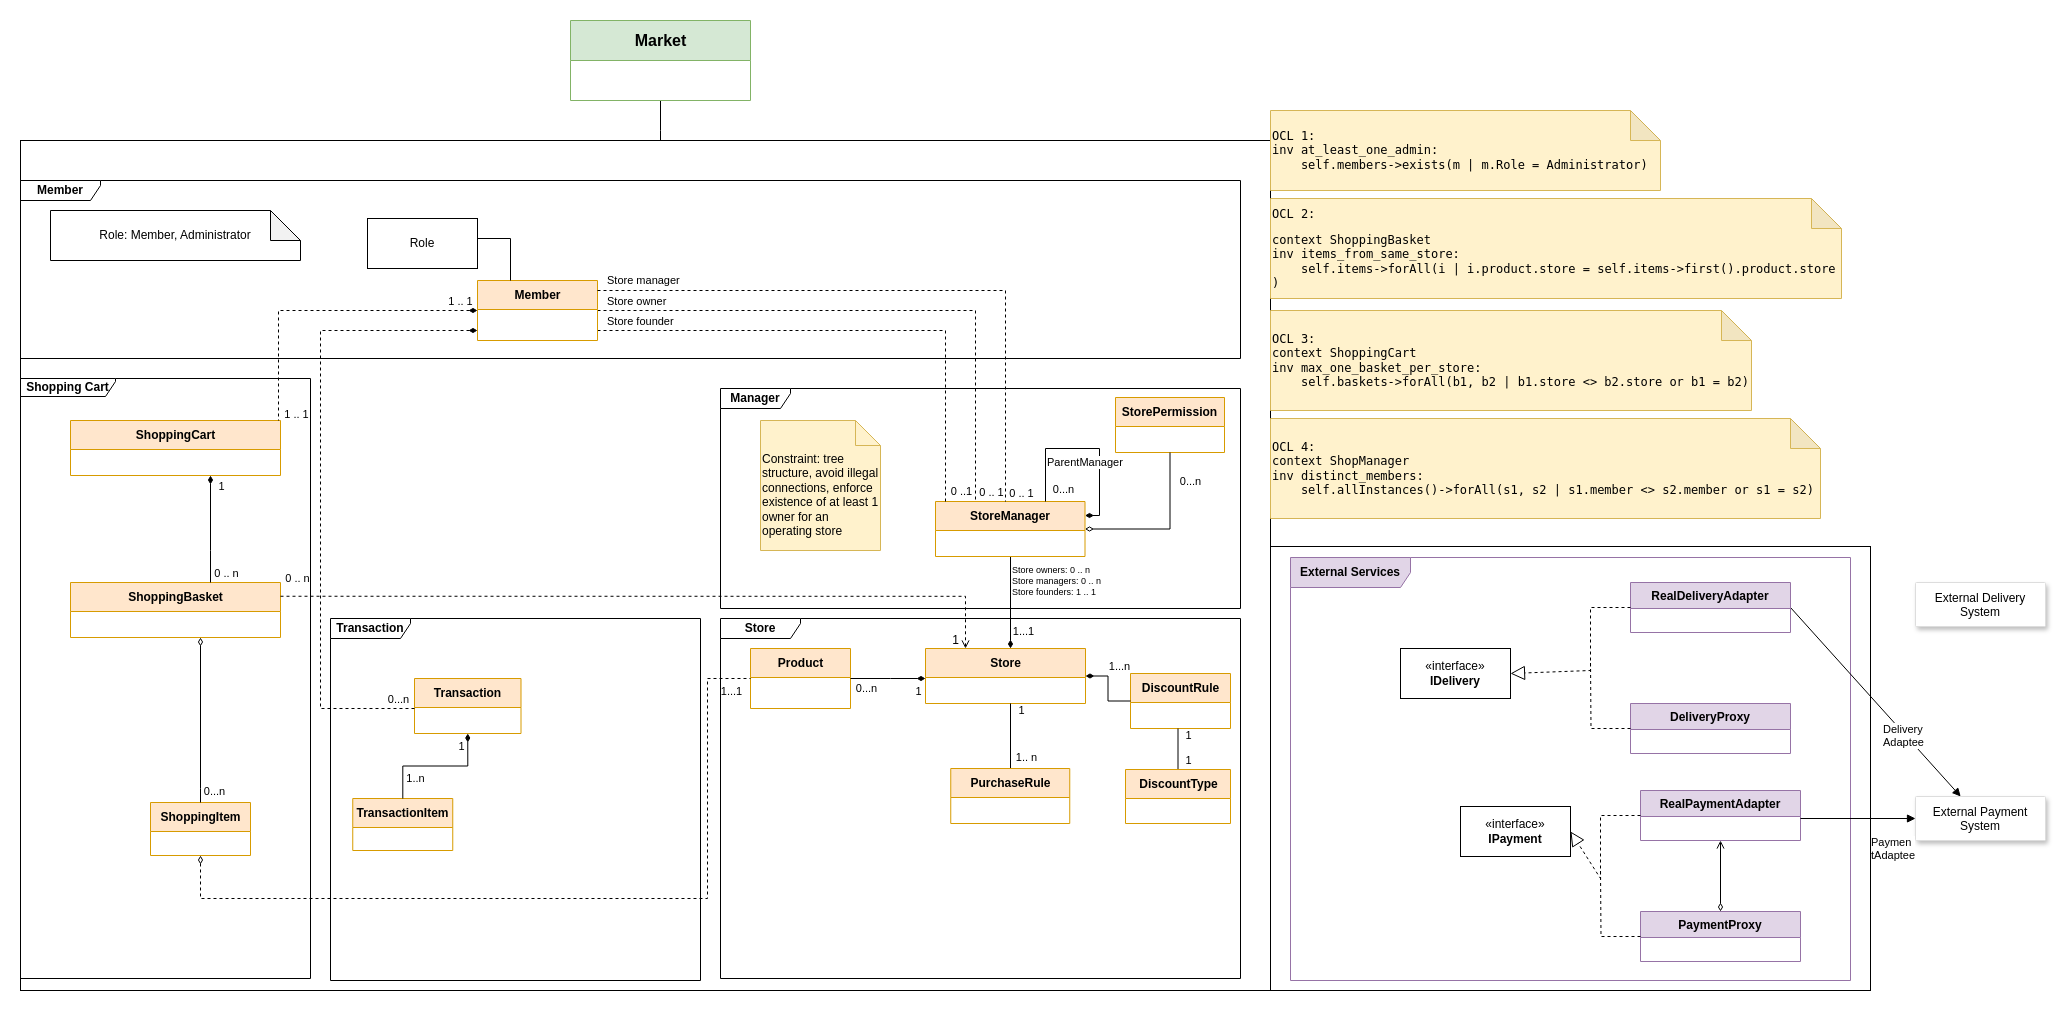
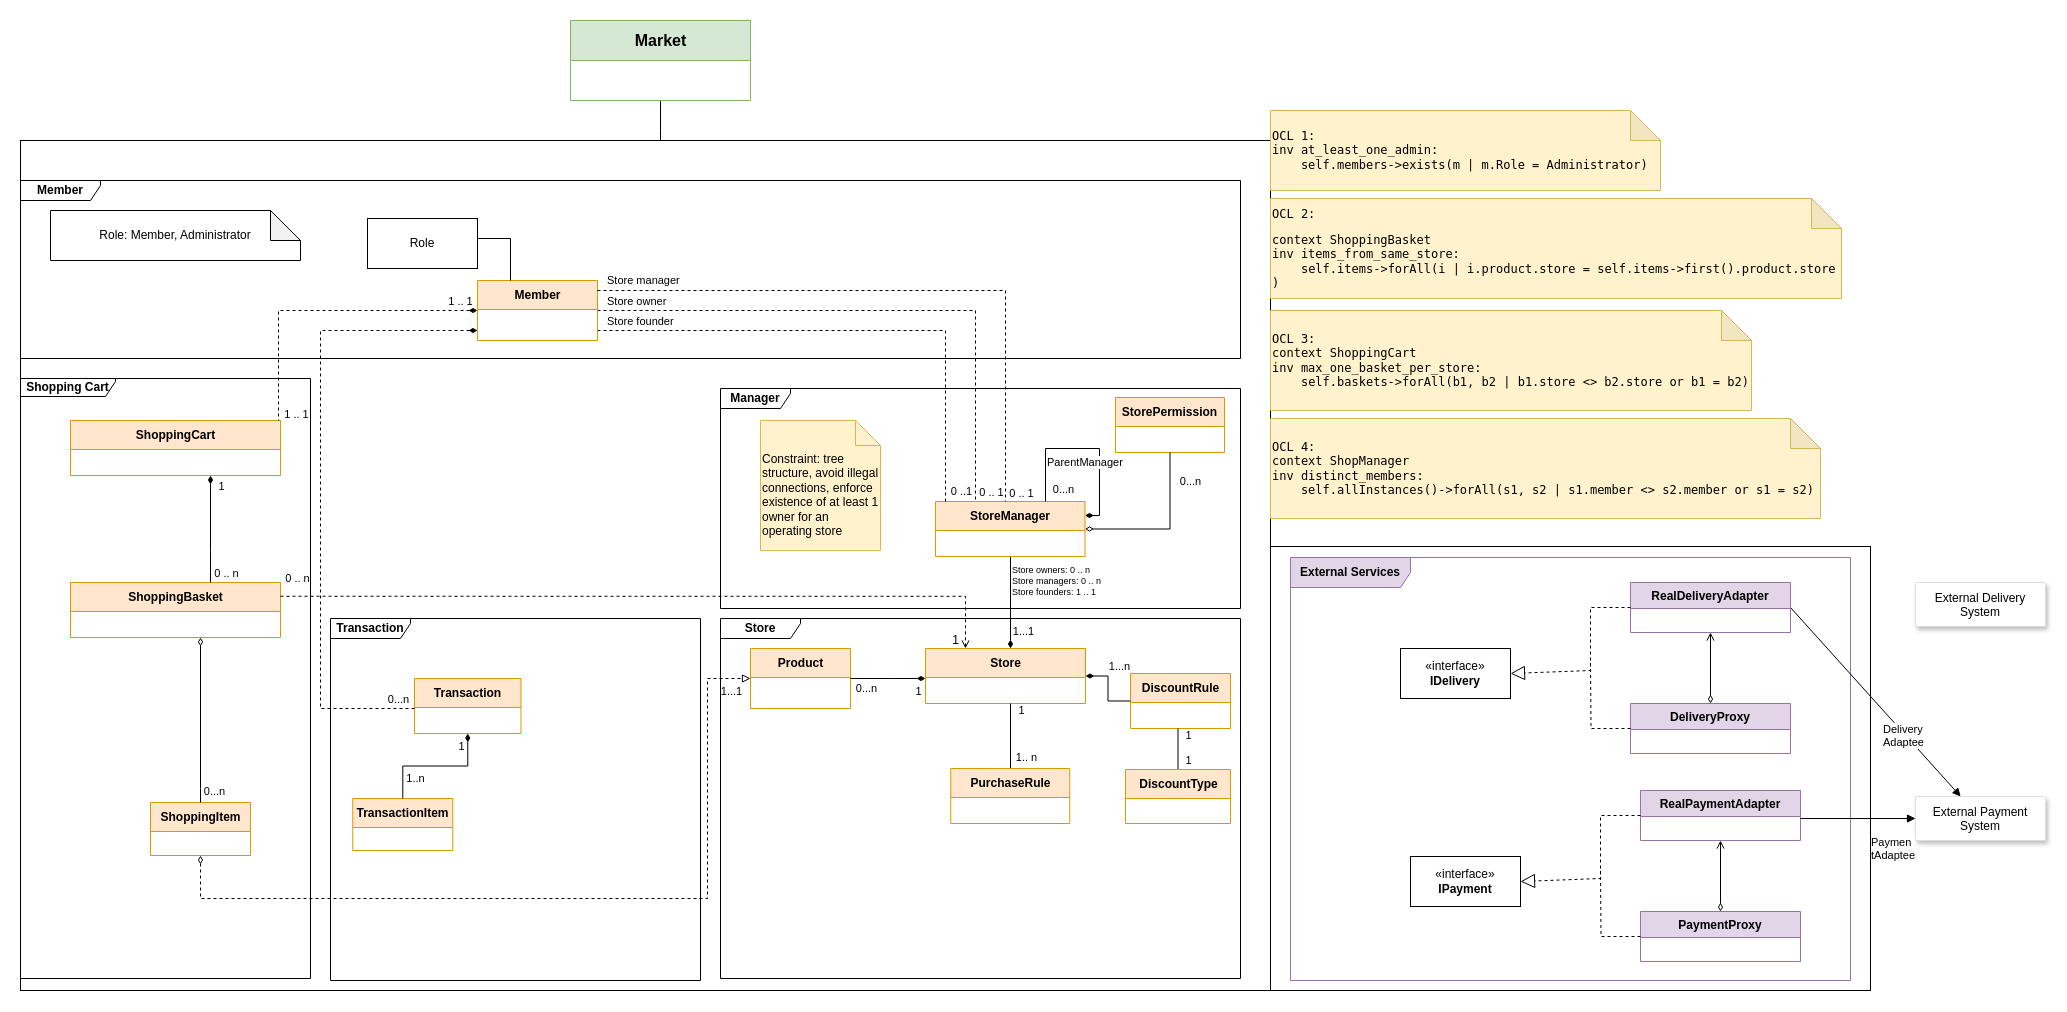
+ <mxCell id="83" style="rounded=0;orthogonalLoop=1;jettySize=auto;html=1;endArrow=open;endFill=0;startArrow=diamondThin;startFill=0;entryX=0.5;entryY=1;entryDx=0;entryDy=0;exitX=0.5;exitY=0;exitDx=0;exitDy=0;" parent="80" source="84" target="81" edge="1"><mxGeometry relative="1" as="geometry"><mxPoint x="310" y="58" as="targetPoint" /></mxGeometry></mxCell>
- <mxCell id="27" style="edgeStyle=orthogonalEdgeStyle;rounded=0;orthogonalLoop=1;jettySize=auto;html=1;endArrow=none;endFill=0;startArrow=diamondThin;startFill=0;dashed=1;exitX=0.5;exitY=1;exitDx=0;exitDy=0;" parent="1" source="26" target="12" edge="1"><mxGeometry relative="1" as="geometry"><mxPoint x="200" y="828" as="sourcePoint" /><Array as="points"><mxPoint x="200" y="898" /><mxPoint x="707" y="898" /><mxPoint x="707" y="678" /></Array></mxGeometry></mxCell>
+ <mxCell id="27" style="edgeStyle=orthogonalEdgeStyle;rounded=0;orthogonalLoop=1;jettySize=auto;html=1;endArrow=block;endFill=0;startArrow=diamondThin;startFill=0;dashed=1;exitX=0.5;exitY=1;exitDx=0;exitDy=0;" parent="1" source="26" target="12" edge="1"><mxGeometry relative="1" as="geometry"><mxPoint x="200" y="828" as="sourcePoint" /><Array as="points"><mxPoint x="200" y="898" /><mxPoint x="707" y="898" /><mxPoint x="707" y="678" /></Array></mxGeometry></mxCell>
- <mxCell id="89" value="«interface»&lt;br&gt;&lt;b&gt;IPayment&lt;/b&gt;" style="html=1;whiteSpace=wrap;" parent="87" vertex="1"><mxGeometry x="50" y="16" width="110" height="50" as="geometry" /></mxCell>
+ <mxCell id="89" value="«interface»&lt;br&gt;&lt;b&gt;IPayment&lt;/b&gt;" style="html=1;whiteSpace=wrap;" parent="87" vertex="1"><mxGeometry y="66" width="110" height="50" as="geometry" /></mxCell>
